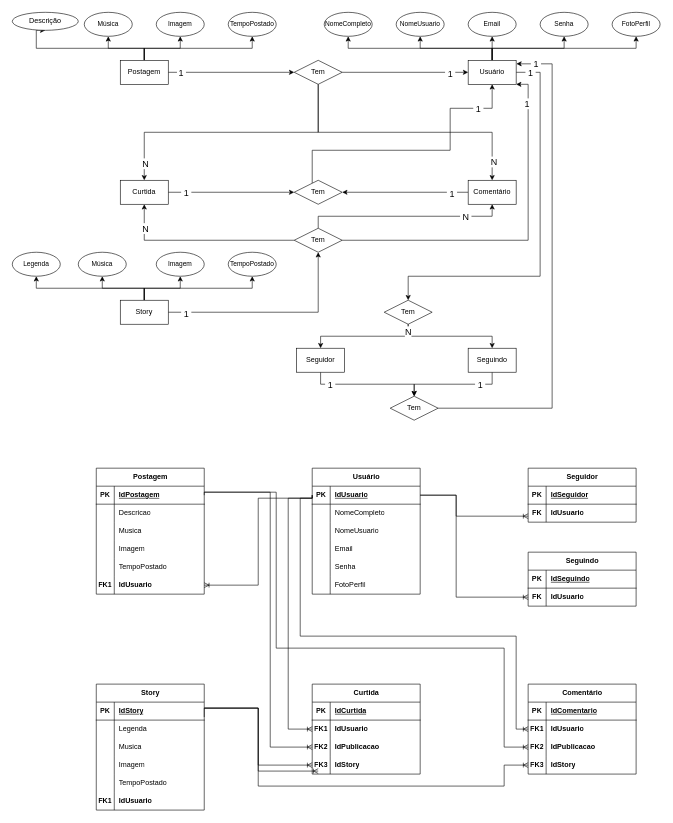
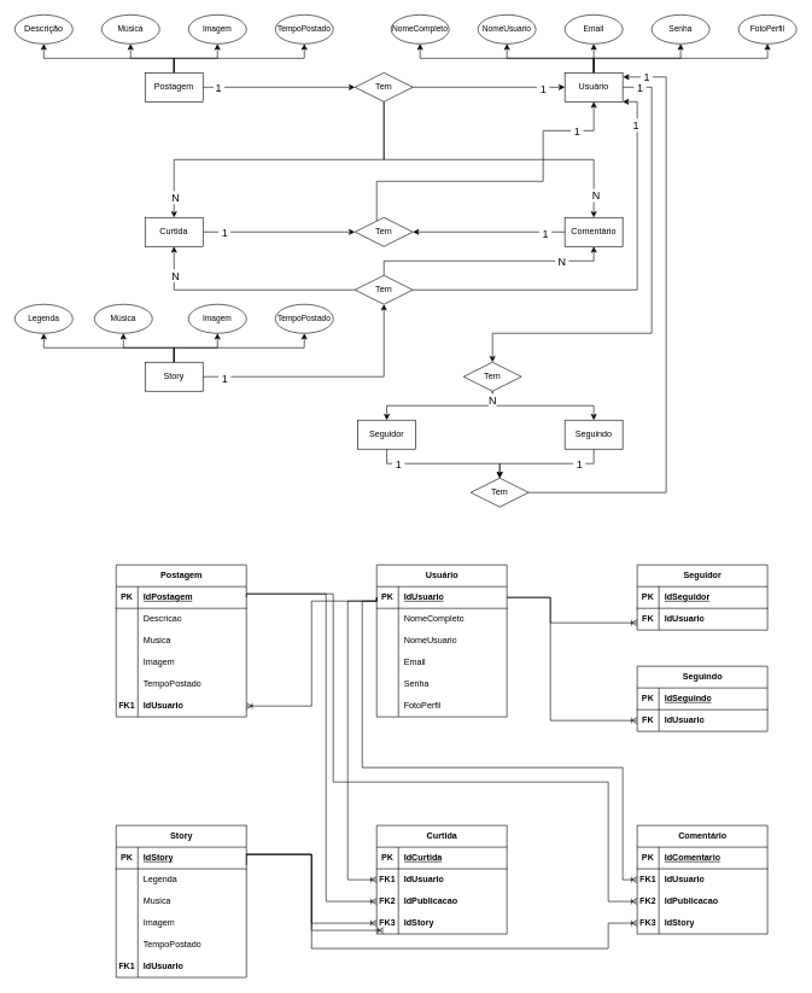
- <mxCell id="36" value="Descrição" style="ellipse;whiteSpace=wrap;html=1;" vertex="1" parent="1"><mxGeometry x="20" y="20" width="110" height="30" as="geometry" /></mxCell>
+ <mxCell id="36" value="Descrição" style="ellipse;whiteSpace=wrap;html=1;" vertex="1" parent="1"><mxGeometry x="20" y="20" width="80" height="40" as="geometry" /></mxCell>
